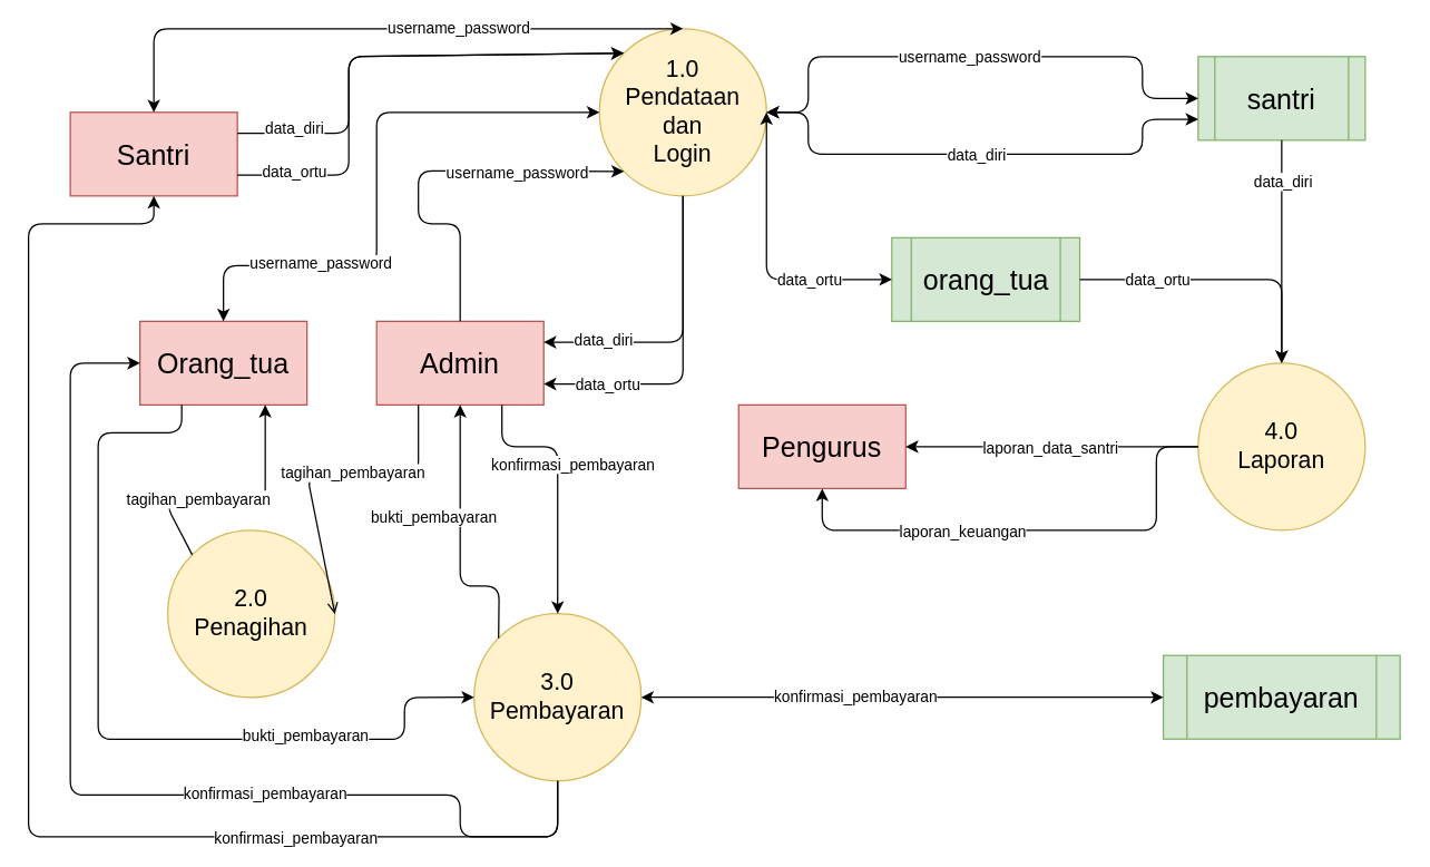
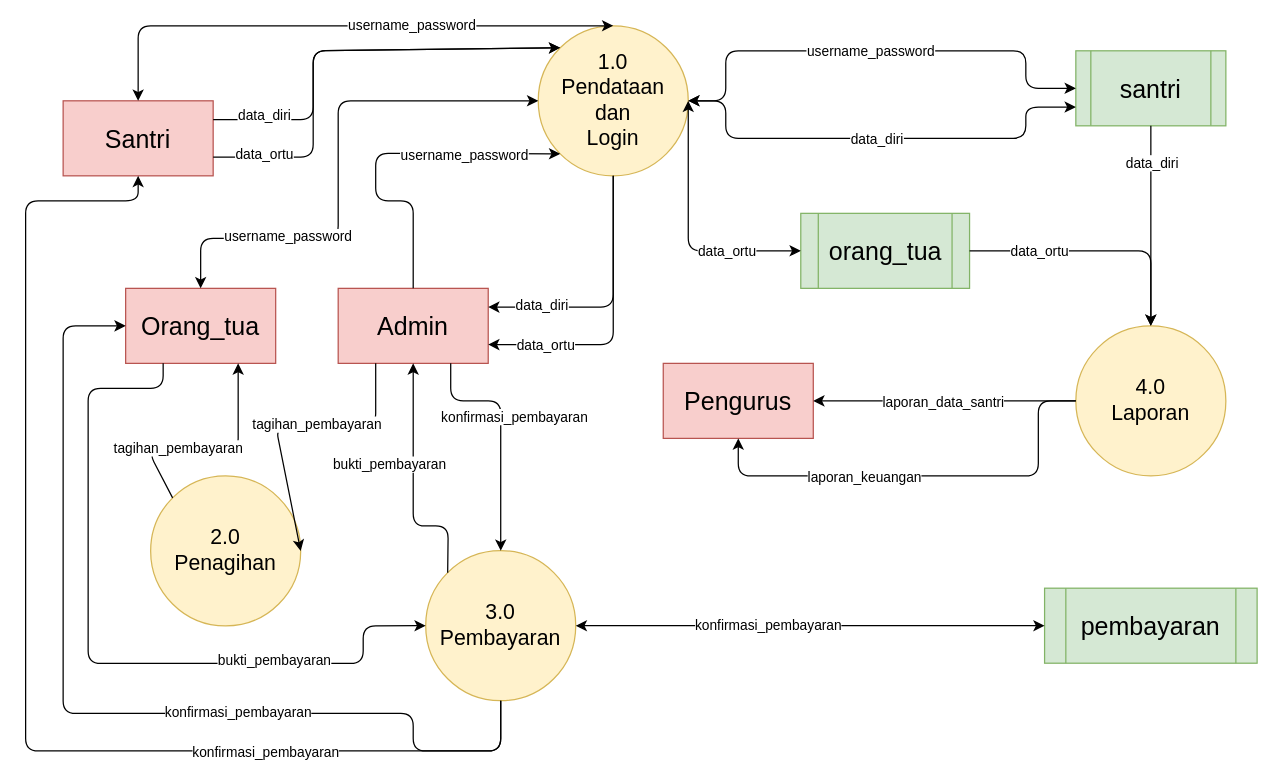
- <mxCell id="39" value="" style="endArrow=open;html=1;exitX=0.25;exitY=1;exitDx=0;exitDy=0;entryX=1;entryY=0.5;entryDx=0;entryDy=0;" edge="1" parent="1" source="2" target="7"><mxGeometry width="50" height="50" relative="1" as="geometry"><mxPoint x="450" y="340" as="sourcePoint" /><mxPoint x="500" y="290" as="targetPoint" /><Array as="points"><mxPoint x="300" y="340" /><mxPoint x="220" y="340" /></Array></mxGeometry></mxCell>
+ <mxCell id="39" value="" style="endArrow=classic;html=1;exitX=0.25;exitY=1;exitDx=0;exitDy=0;entryX=1;entryY=0.5;entryDx=0;entryDy=0;" edge="1" parent="1" source="2" target="7"><mxGeometry width="50" height="50" relative="1" as="geometry"><mxPoint x="450" y="340" as="sourcePoint" /><mxPoint x="500" y="290" as="targetPoint" /><Array as="points"><mxPoint x="300" y="340" /><mxPoint x="220" y="340" /></Array></mxGeometry></mxCell>
